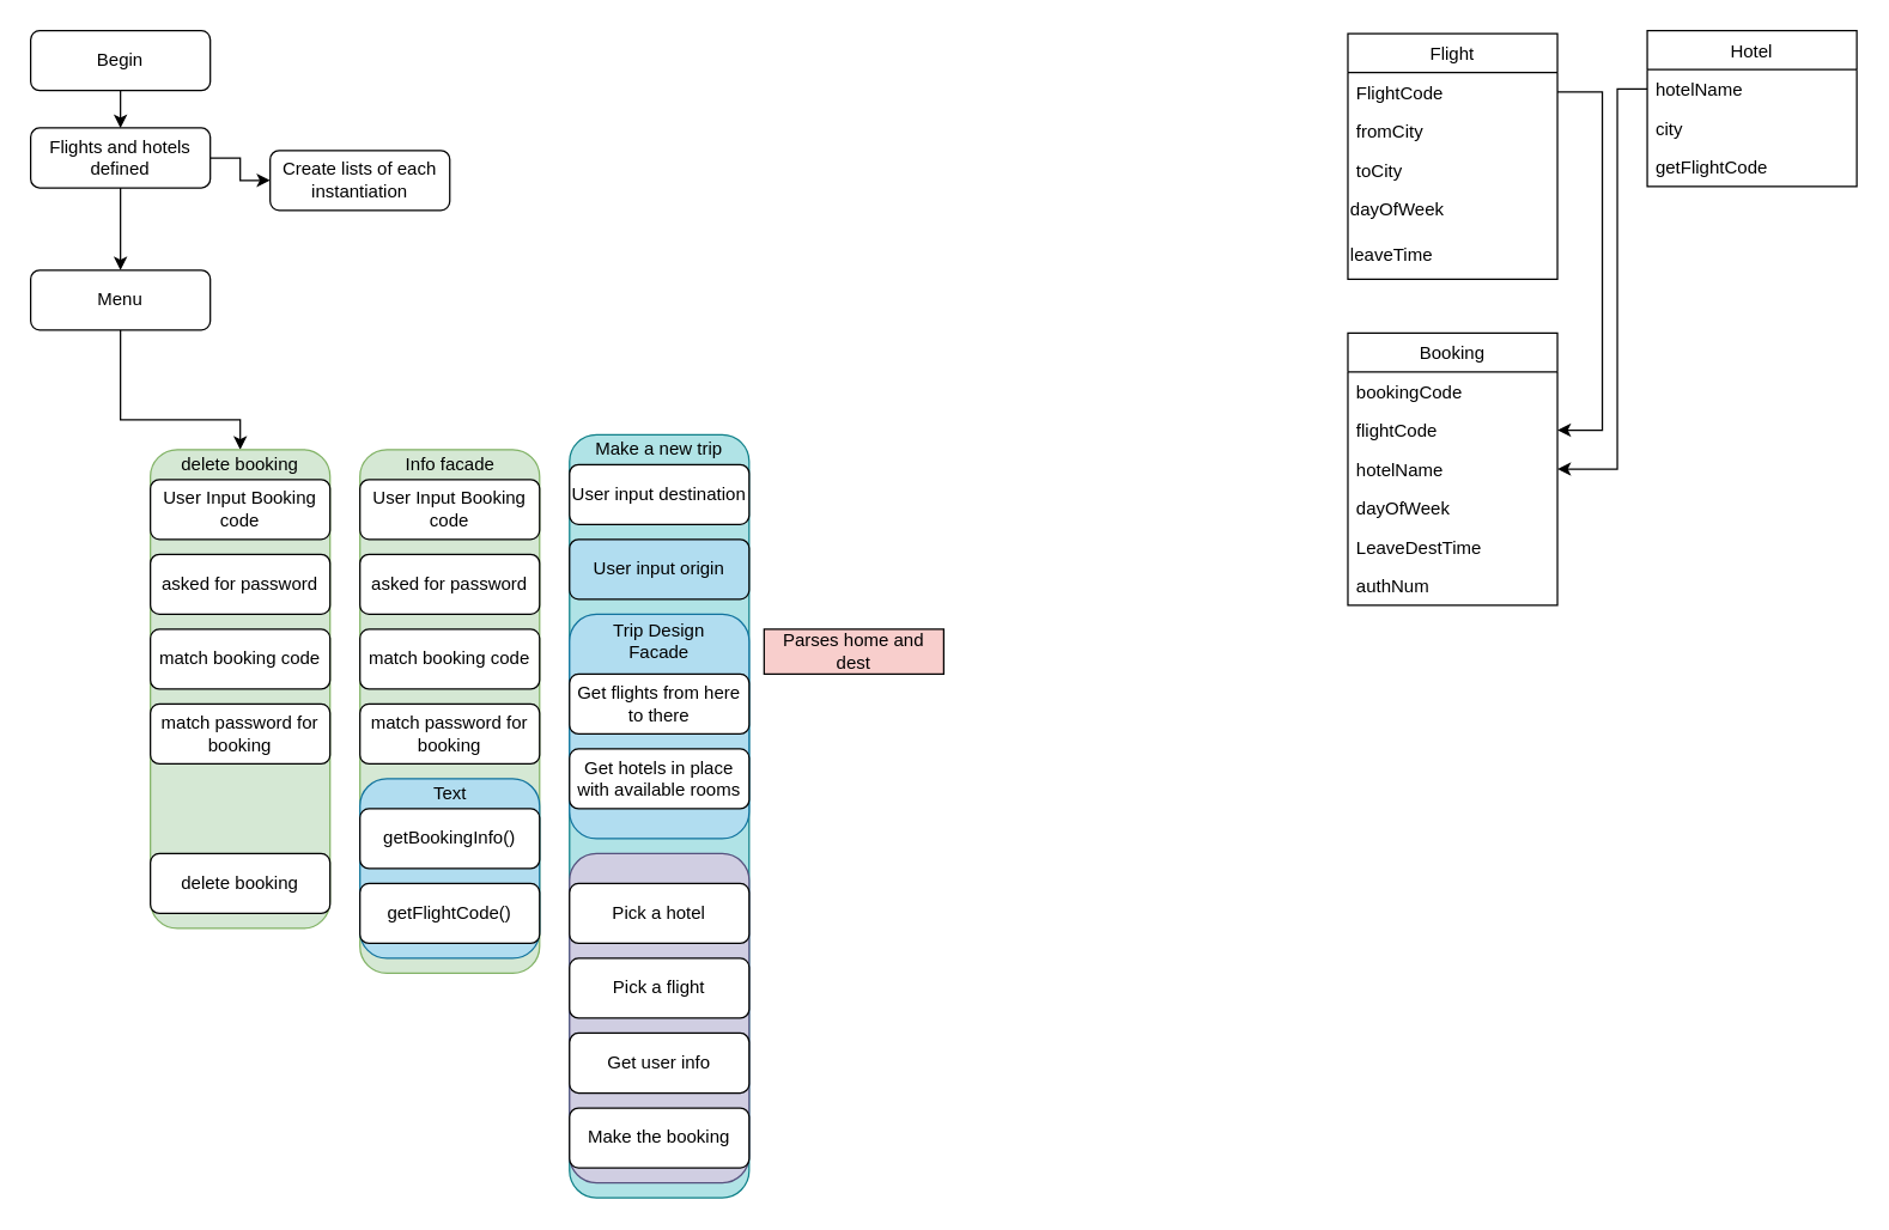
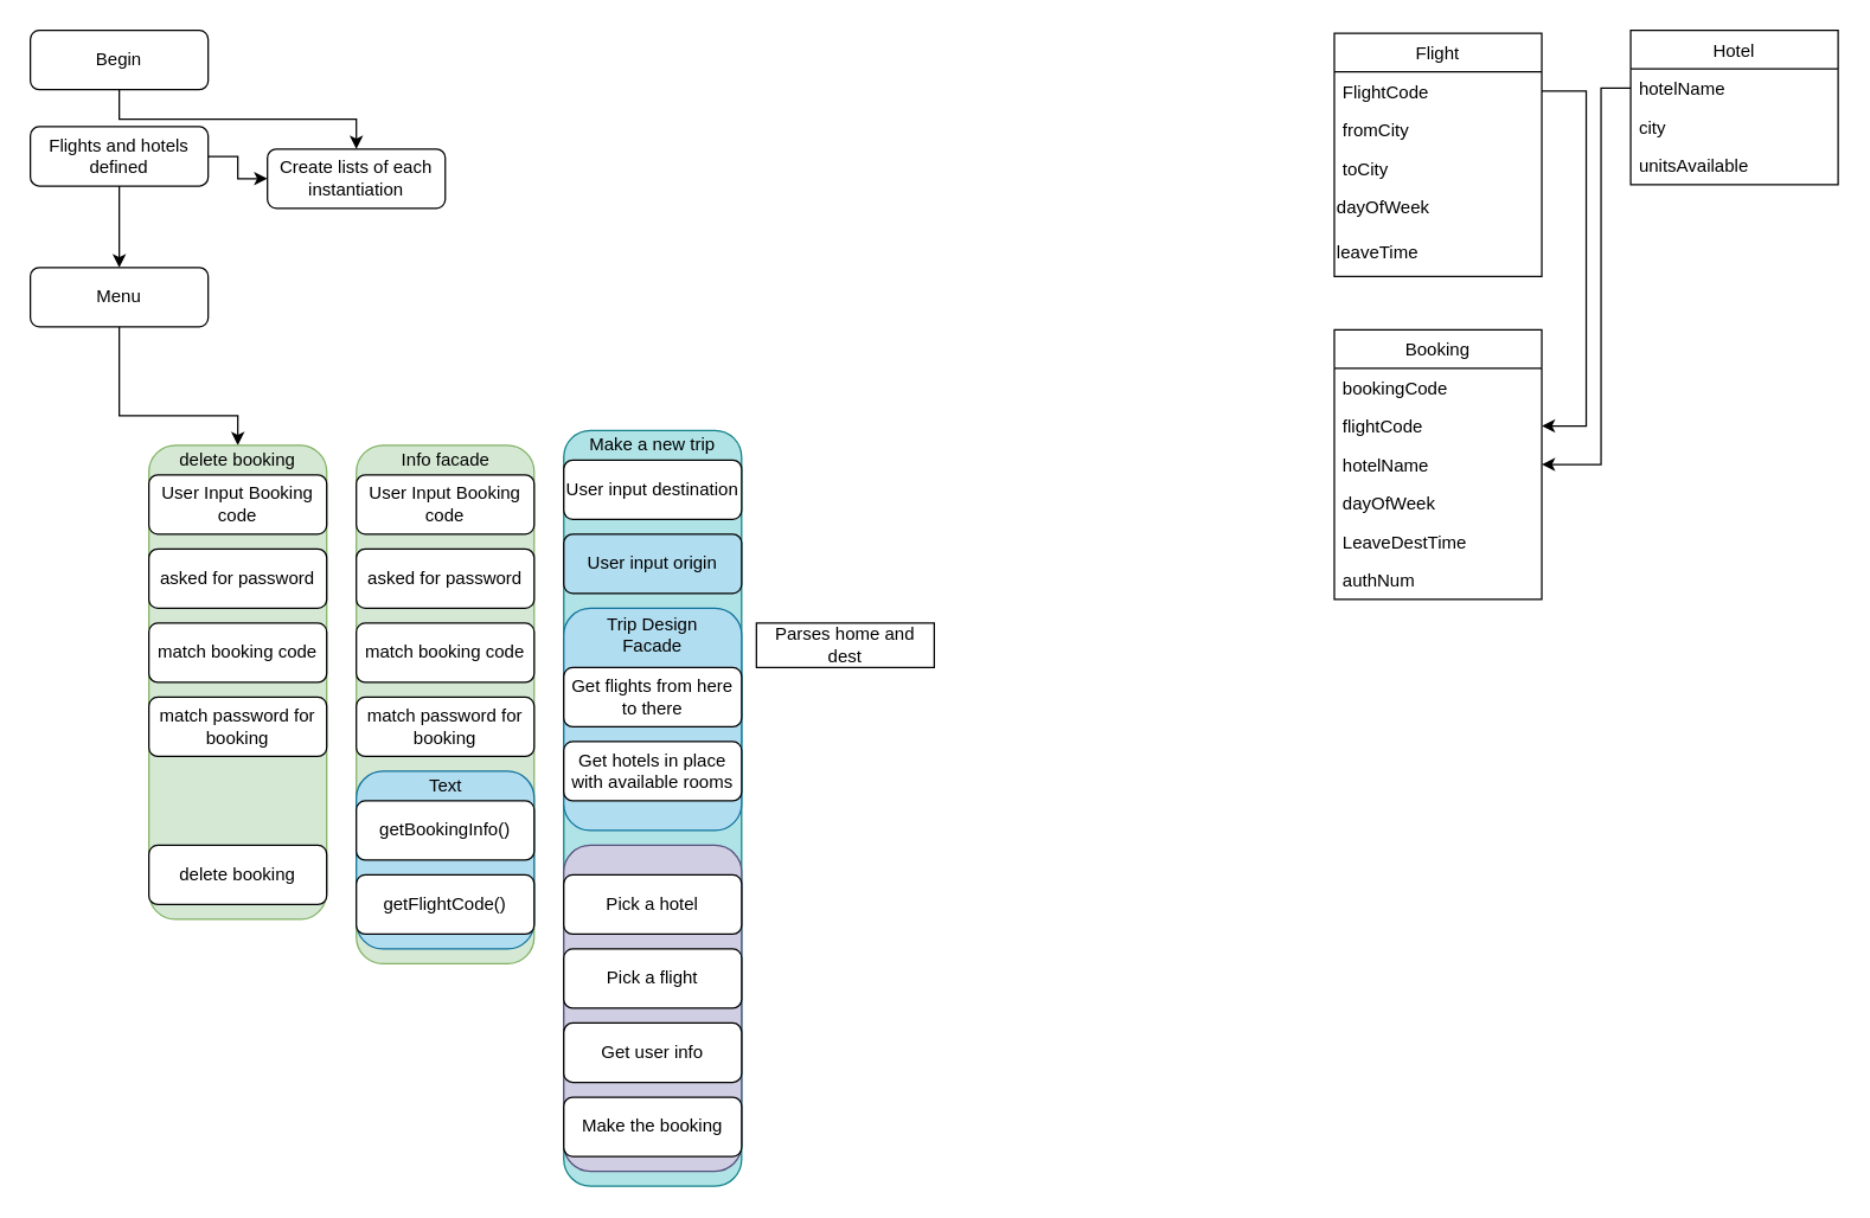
- <mxCell id="4" style="edgeStyle=orthogonalEdgeStyle;rounded=0;orthogonalLoop=1;jettySize=auto;html=1;exitX=0.5;exitY=1;exitDx=0;exitDy=0;entryX=0.5;entryY=0;entryDx=0;entryDy=0;" parent="1" source="5" target="8" edge="1"><mxGeometry relative="1" as="geometry" /></mxCell>
+ <mxCell id="4" style="edgeStyle=orthogonalEdgeStyle;rounded=0;orthogonalLoop=1;jettySize=auto;html=1;exitX=0.5;exitY=1;exitDx=0;exitDy=0;" parent="1" source="5" target="9" edge="1"><mxGeometry relative="1" as="geometry" /></mxCell>
- <mxCell id="21" value="getFlightCode" style="text;strokeColor=none;fillColor=none;align=left;verticalAlign=top;spacingLeft=4;spacingRight=4;overflow=hidden;rotatable=0;points=[[0,0.5],[1,0.5]];portConstraint=eastwest;" parent="18" vertex="1"><mxGeometry y="78" width="140" height="26" as="geometry" /></mxCell>
+ <mxCell id="21" value="unitsAvailable" style="text;strokeColor=none;fillColor=none;align=left;verticalAlign=top;spacingLeft=4;spacingRight=4;overflow=hidden;rotatable=0;points=[[0,0.5],[1,0.5]];portConstraint=eastwest;" parent="18" vertex="1"><mxGeometry y="78" width="140" height="26" as="geometry" /></mxCell>
- <mxCell id="50" value="Parses home and dest" style="rounded=0;whiteSpace=wrap;html=1;fillColor=#f8cecc;" parent="42" vertex="1"><mxGeometry x="130" y="130" width="120" height="30" as="geometry" /></mxCell>
+ <mxCell id="50" value="Parses home and dest" style="rounded=0;whiteSpace=wrap;html=1;" parent="42" vertex="1"><mxGeometry x="130" y="130" width="120" height="30" as="geometry" /></mxCell>
